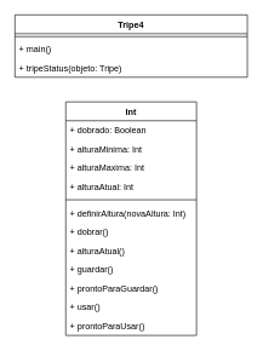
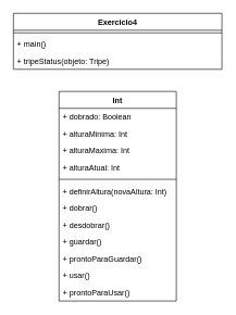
- <mxCell id="2" value="Tripe4" style="swimlane;fontStyle=1;align=center;verticalAlign=top;childLayout=stackLayout;horizontal=1;startSize=26;horizontalStack=0;resizeParent=1;resizeParentMax=0;resizeLast=0;collapsible=1;marginBottom=0;" vertex="1" parent="1"><mxGeometry x="20" y="20" width="320" height="86" as="geometry" /></mxCell>
+ <mxCell id="2" value="Exercicio4" style="swimlane;fontStyle=1;align=center;verticalAlign=top;childLayout=stackLayout;horizontal=1;startSize=26;horizontalStack=0;resizeParent=1;resizeParentMax=0;resizeLast=0;collapsible=1;marginBottom=0;" vertex="1" parent="1"><mxGeometry x="20" y="20" width="320" height="86" as="geometry" /></mxCell>
- <mxCell id="14" value="+ alturaAtual()" style="text;strokeColor=none;fillColor=none;align=left;verticalAlign=top;spacingLeft=4;spacingRight=4;overflow=hidden;rotatable=0;points=[[0,0.5],[1,0.5]];portConstraint=eastwest;" vertex="1" parent="6"><mxGeometry y="192" width="180" height="26" as="geometry" /></mxCell>
+ <mxCell id="14" value="+ desdobrar()" style="text;strokeColor=none;fillColor=none;align=left;verticalAlign=top;spacingLeft=4;spacingRight=4;overflow=hidden;rotatable=0;points=[[0,0.5],[1,0.5]];portConstraint=eastwest;" vertex="1" parent="6"><mxGeometry y="192" width="180" height="26" as="geometry" /></mxCell>
